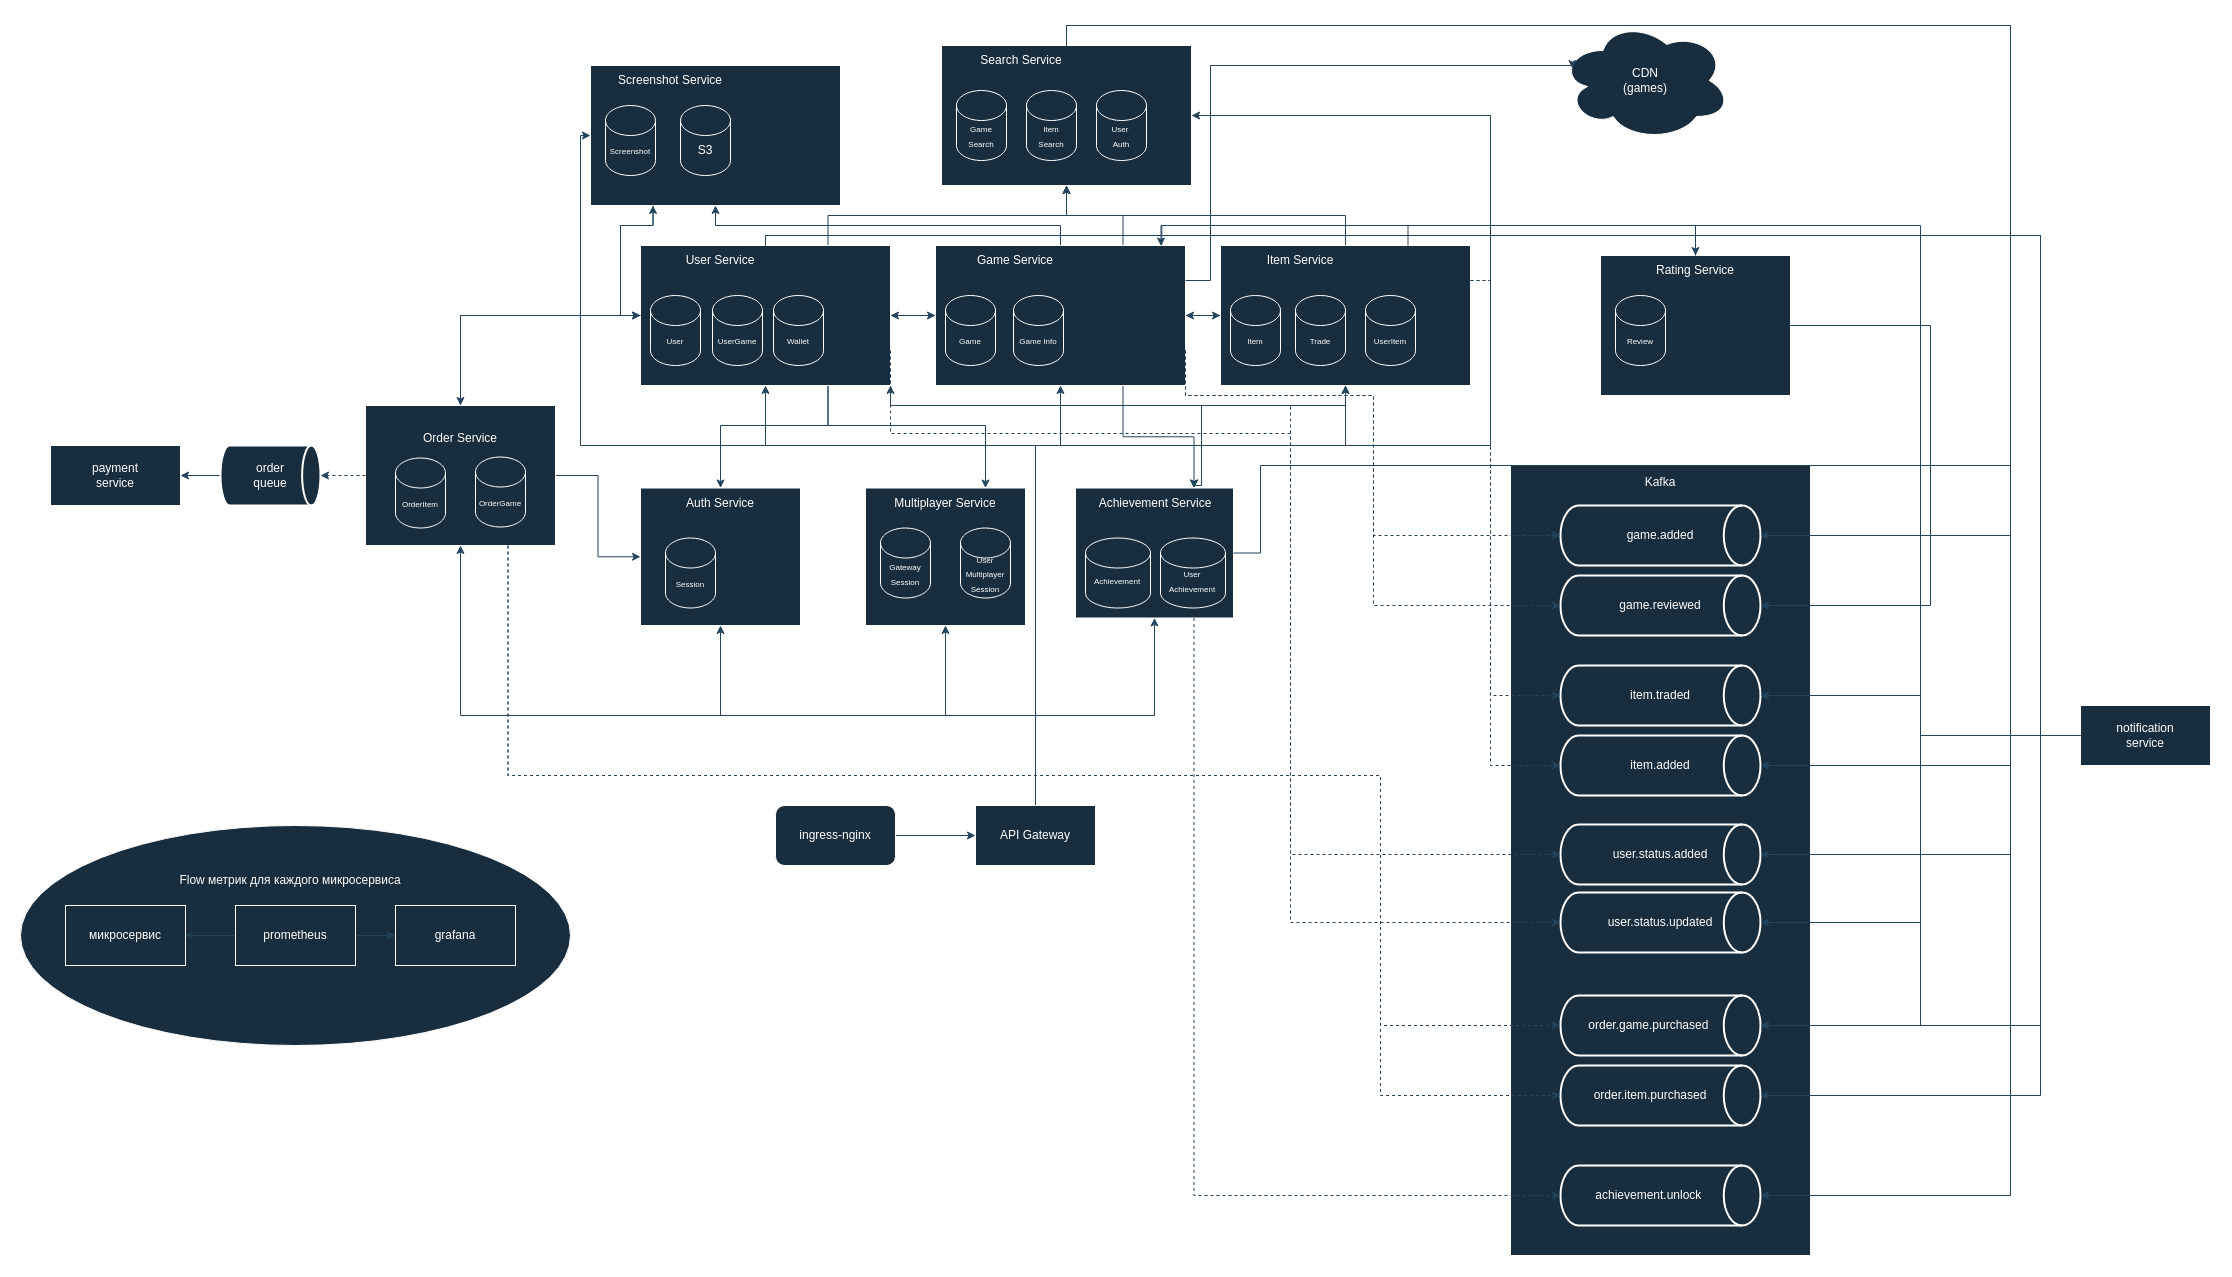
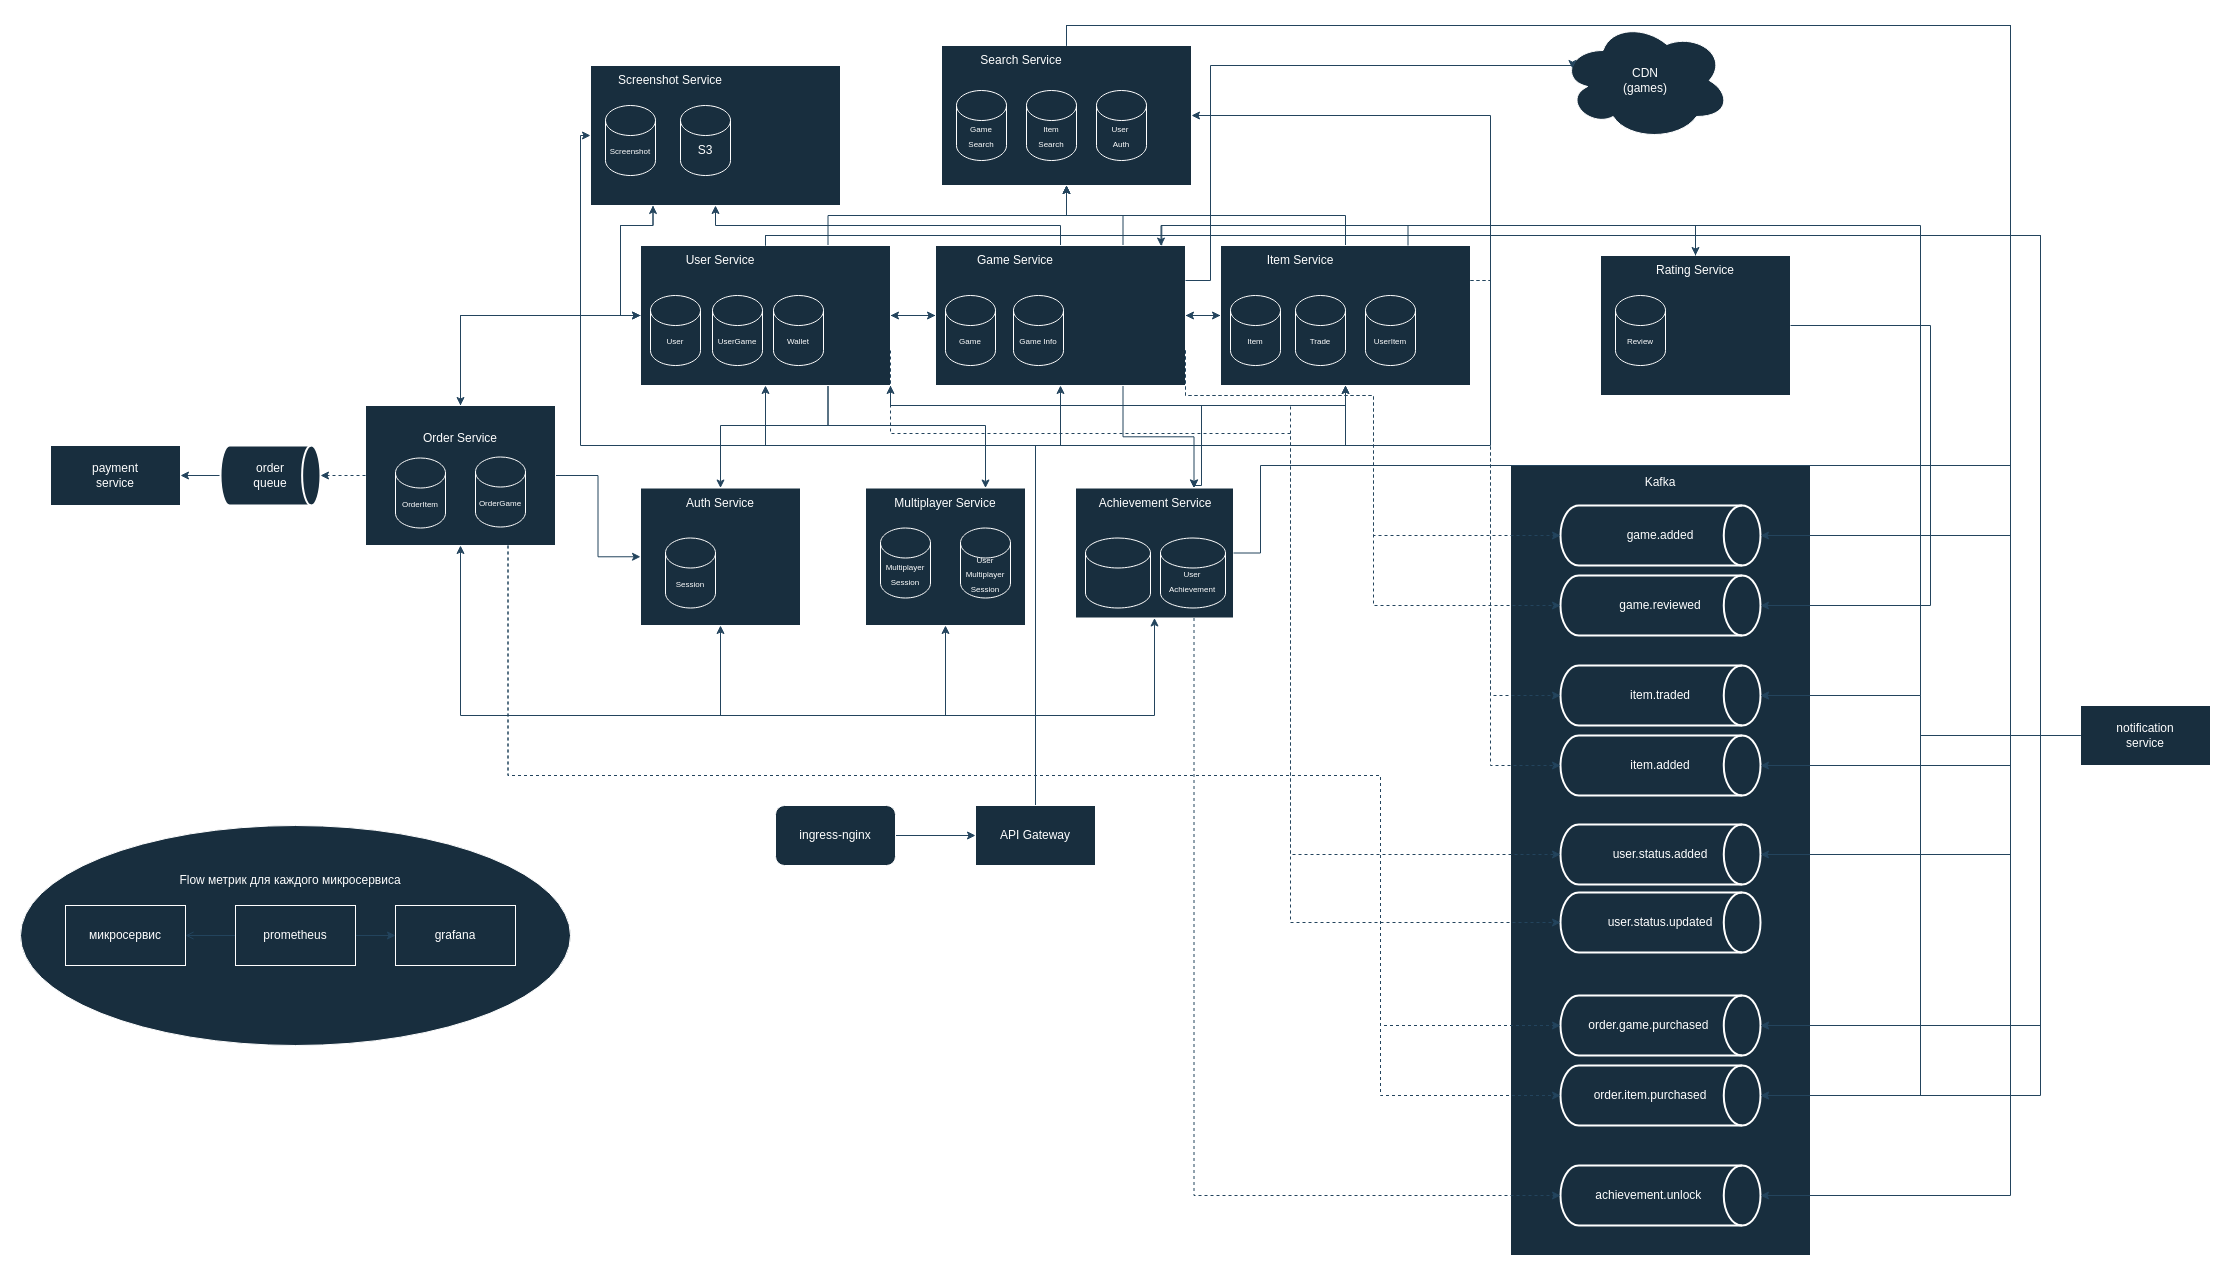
- <mxCell id="81" value="&lt;div&gt;&lt;font style=&quot;font-size: 8px;&quot;&gt;Gateway&lt;/font&gt;&lt;/div&gt;&lt;div&gt;&lt;font style=&quot;font-size: 8px;&quot;&gt;Session&lt;/font&gt;&lt;/div&gt;" style="text;html=1;align=center;verticalAlign=middle;whiteSpace=wrap;rounded=0;labelBackgroundColor=none;fontColor=#FFFFFF;" parent="1" vertex="1"><mxGeometry x="875" y="557.5" width="60" height="30" as="geometry" /></mxCell>
+ <mxCell id="81" value="&lt;div&gt;&lt;font style=&quot;font-size: 8px;&quot;&gt;Multiplayer&lt;/font&gt;&lt;/div&gt;&lt;div&gt;&lt;font style=&quot;font-size: 8px;&quot;&gt;Session&lt;/font&gt;&lt;/div&gt;" style="text;html=1;align=center;verticalAlign=middle;whiteSpace=wrap;rounded=0;labelBackgroundColor=none;fontColor=#FFFFFF;" parent="1" vertex="1"><mxGeometry x="875" y="557.5" width="60" height="30" as="geometry" /></mxCell>
- <mxCell id="49" value="&lt;div&gt;&lt;font style=&quot;font-size: 8px;&quot;&gt;Achievement&lt;/font&gt;&lt;/div&gt;" style="text;html=1;align=center;verticalAlign=middle;whiteSpace=wrap;rounded=0;labelBackgroundColor=none;fontColor=#FFFFFF;" parent="1" vertex="1"><mxGeometry x="1087" y="565" width="60" height="30" as="geometry" /></mxCell>
- <mxCell id="125" style="edgeStyle=orthogonalEdgeStyle;rounded=0;orthogonalLoop=1;jettySize=auto;html=1;entryX=1;entryY=0.5;entryDx=0;entryDy=0;entryPerimeter=0;labelBackgroundColor=none;strokeColor=#23445D;fontColor=default;" parent="1" source="102" target="105" edge="1"><mxGeometry relative="1" as="geometry" /></mxCell>
+ <mxCell id="129" style="edgeStyle=orthogonalEdgeStyle;rounded=0;orthogonalLoop=1;jettySize=auto;html=1;entryX=1;entryY=0.5;entryDx=0;entryDy=0;entryPerimeter=0;labelBackgroundColor=none;strokeColor=#23445D;fontColor=default;" parent="1" source="102" target="127" edge="1"><mxGeometry relative="1" as="geometry" /></mxCell>
